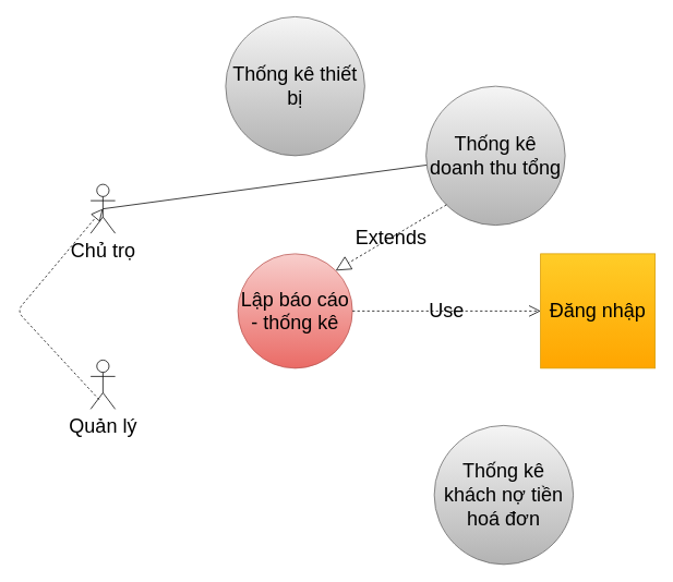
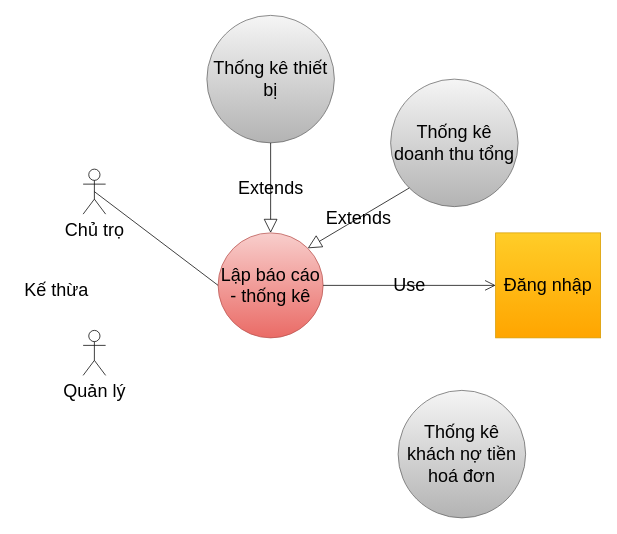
- <mxCell id="9" value="" style="endArrow=none;html=1;fontSize=24;exitX=0.5;exitY=0.5;exitDx=0;exitDy=0;exitPerimeter=0;labelBackgroundColor=none;" edge="1" parent="1" source="2" target="13"><mxGeometry width="50" height="50" relative="1" as="geometry"><mxPoint x="10" y="600" as="sourcePoint" /><mxPoint x="60" y="550" as="targetPoint" /></mxGeometry></mxCell>
+ <mxCell id="9" value="" style="endArrow=none;html=1;fontSize=24;entryX=0;entryY=0.5;entryDx=0;entryDy=0;exitX=0.5;exitY=0.5;exitDx=0;exitDy=0;exitPerimeter=0;labelBackgroundColor=none;" edge="1" parent="1" source="2" target="4"><mxGeometry width="50" height="50" relative="1" as="geometry"><mxPoint x="10" y="600" as="sourcePoint" /><mxPoint x="60" y="550" as="targetPoint" /></mxGeometry></mxCell>
+ <mxCell id="12" value="Extends" style="endArrow=block;endSize=16;endFill=0;html=1;fontSize=24;entryX=0.5;entryY=0;entryDx=0;entryDy=0;labelBackgroundColor=none;" edge="1" parent="1" source="5" target="4"><mxGeometry width="160" relative="1" as="geometry"><mxPoint x="480" y="254" as="sourcePoint" /><mxPoint x="640" y="254" as="targetPoint" /></mxGeometry></mxCell>
- <mxCell id="14" value="Extends" style="endArrow=block;endSize=16;endFill=0;html=1;fontSize=24;entryX=1;entryY=0;entryDx=0;entryDy=0;exitX=0;exitY=1;exitDx=0;exitDy=0;labelBackgroundColor=none;dashed=1;" edge="1" parent="1" source="13" target="4"><mxGeometry width="160" relative="1" as="geometry"><mxPoint x="633" y="330.5" as="sourcePoint" /><mxPoint x="427.497" y="239.997" as="targetPoint" /></mxGeometry></mxCell>
+ <mxCell id="14" value="Extends" style="endArrow=block;endSize=16;endFill=0;html=1;fontSize=24;entryX=1;entryY=0;entryDx=0;entryDy=0;exitX=0;exitY=1;exitDx=0;exitDy=0;labelBackgroundColor=none;" edge="1" parent="1" source="13" target="4"><mxGeometry width="160" relative="1" as="geometry"><mxPoint x="633" y="330.5" as="sourcePoint" /><mxPoint x="427.497" y="239.997" as="targetPoint" /></mxGeometry></mxCell>
- <mxCell id="7" value="" style="endArrow=block;dashed=1;endFill=0;endSize=12;html=1;fontSize=16;exitX=0.344;exitY=0.806;exitDx=0;exitDy=0;exitPerimeter=0;entryX=0.5;entryY=0.5;entryDx=0;entryDy=0;entryPerimeter=0;labelBackgroundColor=none;" edge="1" parent="1" source="3" target="2"><mxGeometry width="160" relative="1" as="geometry"><mxPoint x="100" y="500" as="sourcePoint" /><mxPoint x="260" y="500" as="targetPoint" /><Array as="points"><mxPoint x="20" y="380" /></Array></mxGeometry></mxCell>
+ <mxCell id="8" value="Kế thừa" style="text;html=1;resizable=0;points=[];autosize=1;align=left;verticalAlign=top;spacingTop=-4;fontSize=24;labelBackgroundColor=none;" vertex="1" parent="1"><mxGeometry x="30" y="370" width="70" height="20" as="geometry" /></mxCell>
- <mxCell id="10" value="Use" style="endArrow=open;endSize=12;dashed=1;html=1;fontSize=24;exitX=1;exitY=0.5;exitDx=0;exitDy=0;entryX=0;entryY=0.5;entryDx=0;entryDy=0;labelBackgroundColor=none;" edge="1" parent="1" source="4" target="6"><mxGeometry width="160" relative="1" as="geometry"><mxPoint x="10" y="550" as="sourcePoint" /><mxPoint x="170" y="550" as="targetPoint" /></mxGeometry></mxCell>
+ <mxCell id="10" value="Use" style="endArrow=open;endSize=12;dashed=0;html=1;fontSize=24;exitX=1;exitY=0.5;exitDx=0;exitDy=0;entryX=0;entryY=0.5;entryDx=0;entryDy=0;labelBackgroundColor=none;" edge="1" parent="1" source="4" target="6"><mxGeometry width="160" relative="1" as="geometry"><mxPoint x="10" y="550" as="sourcePoint" /><mxPoint x="170" y="550" as="targetPoint" /></mxGeometry></mxCell>
